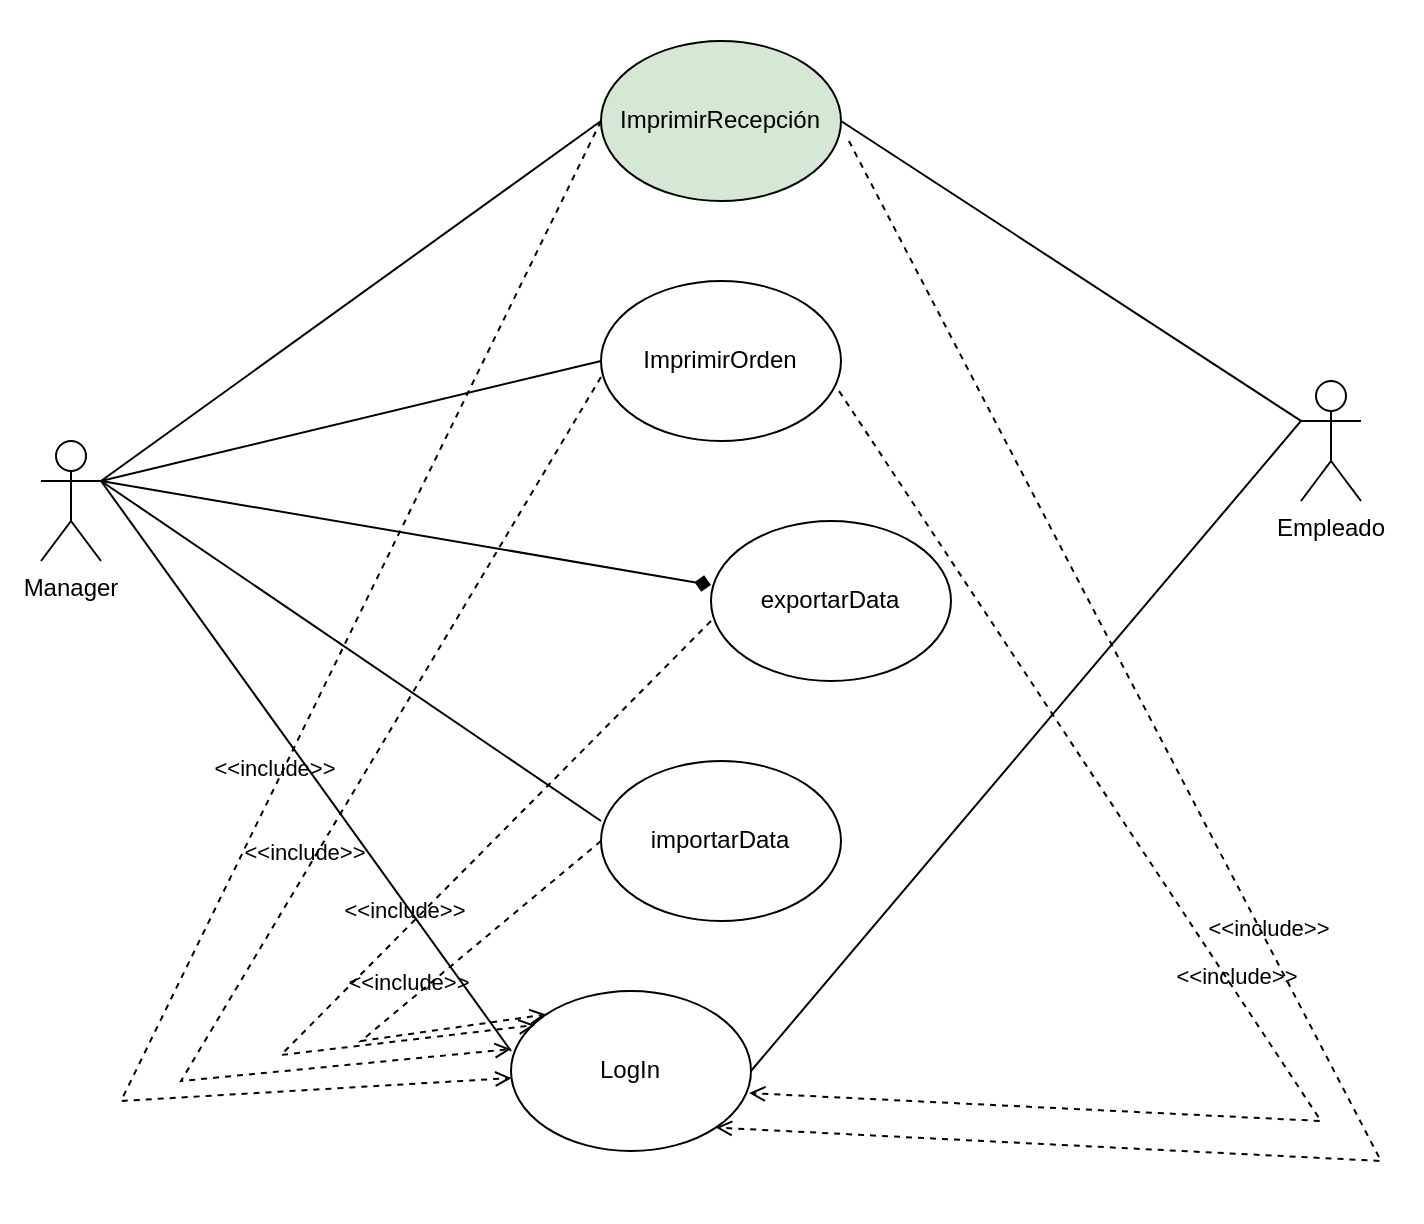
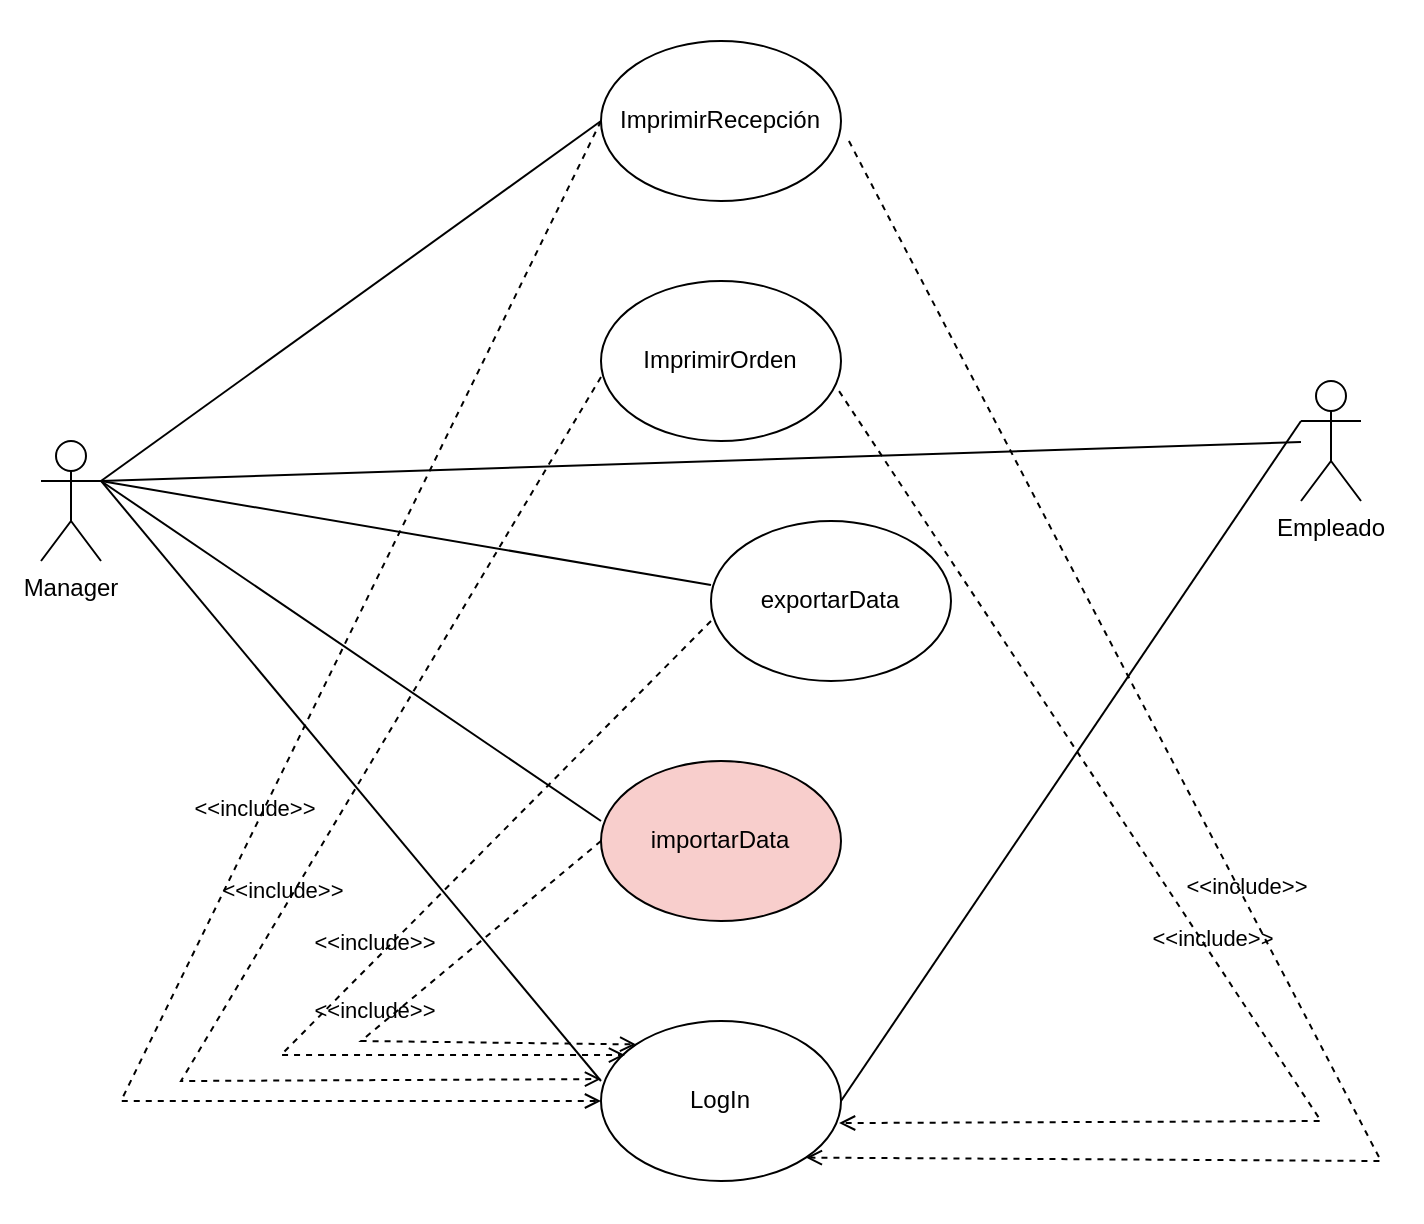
- <mxCell id="5" value="ImprimirRecepción" style="ellipse;whiteSpace=wrap;html=1;fillColor=#d5e8d4;" vertex="1" parent="1"><mxGeometry x="300" y="20" width="120" height="80" as="geometry" /></mxCell>
+ <mxCell id="5" value="ImprimirRecepción" style="ellipse;whiteSpace=wrap;html=1;" vertex="1" parent="1"><mxGeometry x="300" y="20" width="120" height="80" as="geometry" /></mxCell>
- <mxCell id="12" value="" style="endArrow=none;html=1;rounded=0;exitX=0;exitY=0.333;exitDx=0;exitDy=0;exitPerimeter=0;entryX=1;entryY=0.5;entryDx=0;entryDy=0;" edge="1" parent="1" source="3" target="5"><mxGeometry width="50" height="50" relative="1" as="geometry"><mxPoint x="190" y="280" as="sourcePoint" /><mxPoint x="330" y="100" as="targetPoint" /></mxGeometry></mxCell>
- <mxCell id="9" value="" style="endArrow=none;html=1;rounded=0;exitX=1;exitY=0.333;exitDx=0;exitDy=0;exitPerimeter=0;entryX=0;entryY=0.5;entryDx=0;entryDy=0;" edge="1" parent="1" source="2" target="6"><mxGeometry width="50" height="50" relative="1" as="geometry"><mxPoint x="160" y="250" as="sourcePoint" /><mxPoint x="300" y="70" as="targetPoint" /></mxGeometry></mxCell>
+ <mxCell id="9" value="" style="endArrow=none;html=1;rounded=0;exitX=1;exitY=0.333;exitDx=0;exitDy=0;exitPerimeter=0;" edge="1" parent="1" source="2" target="3"><mxGeometry width="50" height="50" relative="1" as="geometry"><mxPoint x="160" y="250" as="sourcePoint" /><mxPoint x="300" y="70" as="targetPoint" /></mxGeometry></mxCell>
- <mxCell id="10" value="" style="endArrow=diamond;html=1;rounded=0;entryX=0;entryY=0.4;entryDx=0;entryDy=0;entryPerimeter=0;exitX=1;exitY=0.333;exitDx=0;exitDy=0;exitPerimeter=0;" edge="1" parent="1" source="2" target="4"><mxGeometry width="50" height="50" relative="1" as="geometry"><mxPoint x="150" y="240" as="sourcePoint" /><mxPoint x="310" y="80" as="targetPoint" /></mxGeometry></mxCell>
+ <mxCell id="10" value="" style="endArrow=none;html=1;rounded=0;entryX=0;entryY=0.4;entryDx=0;entryDy=0;entryPerimeter=0;exitX=1;exitY=0.333;exitDx=0;exitDy=0;exitPerimeter=0;" edge="1" parent="1" source="2" target="4"><mxGeometry width="50" height="50" relative="1" as="geometry"><mxPoint x="150" y="240" as="sourcePoint" /><mxPoint x="310" y="80" as="targetPoint" /></mxGeometry></mxCell>
- <mxCell id="7" value="&lt;span&gt;importarData&lt;/span&gt;" style="ellipse;whiteSpace=wrap;html=1;" vertex="1" parent="1"><mxGeometry x="300" y="380" width="120" height="80" as="geometry" /></mxCell>
+ <mxCell id="7" value="&lt;span&gt;importarData&lt;/span&gt;" style="ellipse;whiteSpace=wrap;html=1;fillColor=#f8cecc;" vertex="1" parent="1"><mxGeometry x="300" y="380" width="120" height="80" as="geometry" /></mxCell>
- <mxCell id="13" value="LogIn" style="ellipse;whiteSpace=wrap;html=1;" vertex="1" parent="1"><mxGeometry x="255" y="495" width="120" height="80" as="geometry" /></mxCell>
+ <mxCell id="13" value="LogIn" style="ellipse;whiteSpace=wrap;html=1;" vertex="1" parent="1"><mxGeometry x="300" y="510" width="120" height="80" as="geometry" /></mxCell>
